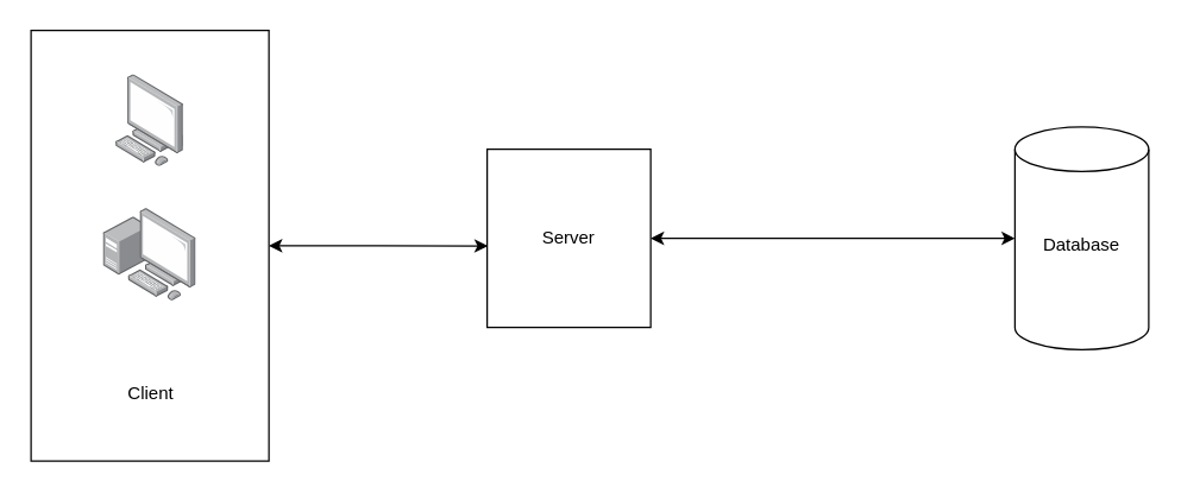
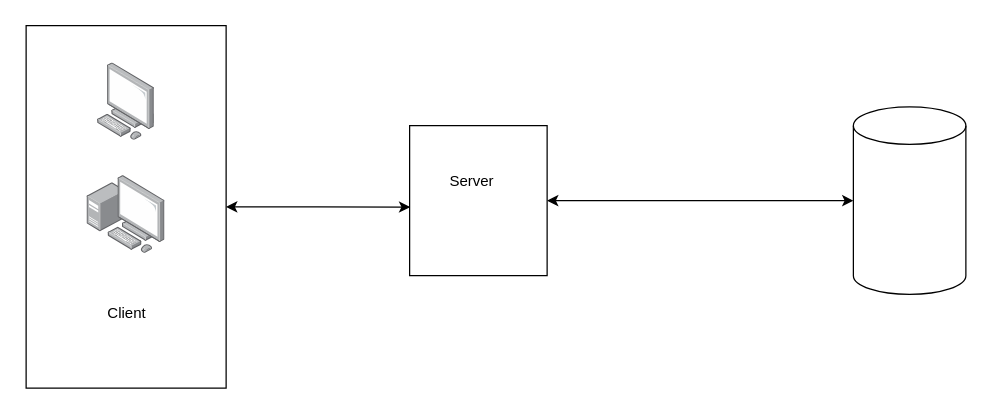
- <mxCell id="9" value="Server" style="text;html=1;strokeColor=none;fillColor=none;align=center;verticalAlign=middle;whiteSpace=wrap;rounded=0;" vertex="1" parent="1"><mxGeometry x="352" y="145" width="60" height="30" as="geometry" /></mxCell>
+ <mxCell id="9" value="Server" style="text;html=1;strokeColor=none;fillColor=none;align=center;verticalAlign=middle;whiteSpace=wrap;rounded=0;" vertex="1" parent="1"><mxGeometry x="347" y="130" width="60" height="30" as="geometry" /></mxCell>
- <mxCell id="11" value="Database" style="text;html=1;strokeColor=none;fillColor=none;align=center;verticalAlign=middle;whiteSpace=wrap;rounded=0;" vertex="1" parent="1"><mxGeometry x="697" y="150" width="60" height="30" as="geometry" /></mxCell>
- <mxCell id="4" value="Client" style="text;html=1;strokeColor=none;fillColor=none;align=center;verticalAlign=middle;whiteSpace=wrap;rounded=0;" vertex="1" parent="1"><mxGeometry x="71" y="250" width="60" height="30" as="geometry" /></mxCell>
+ <mxCell id="4" value="Client" style="text;html=1;strokeColor=none;fillColor=none;align=center;verticalAlign=middle;whiteSpace=wrap;rounded=0;" vertex="1" parent="1"><mxGeometry x="71" y="235" width="60" height="30" as="geometry" /></mxCell>
